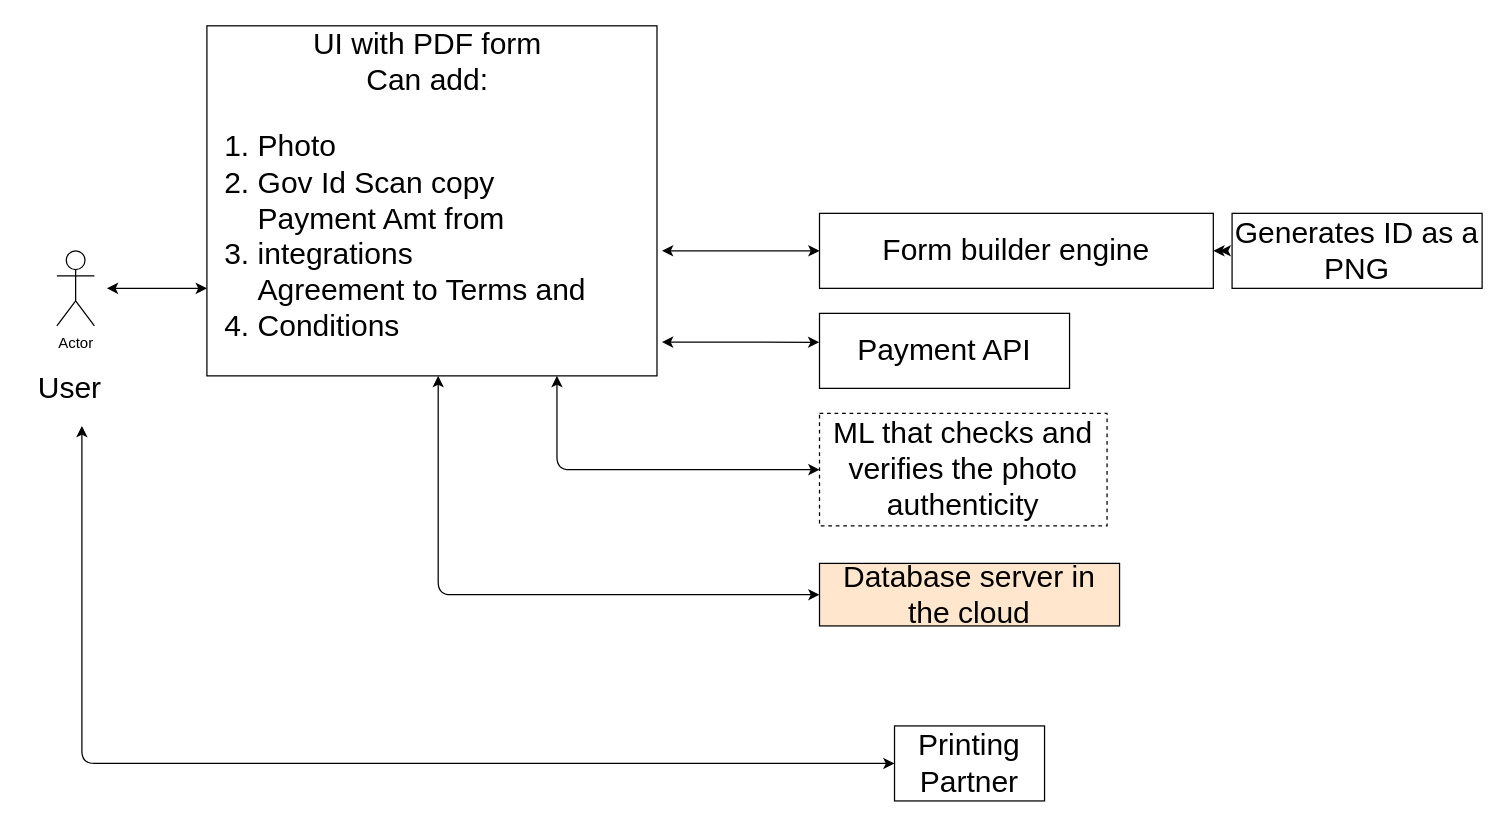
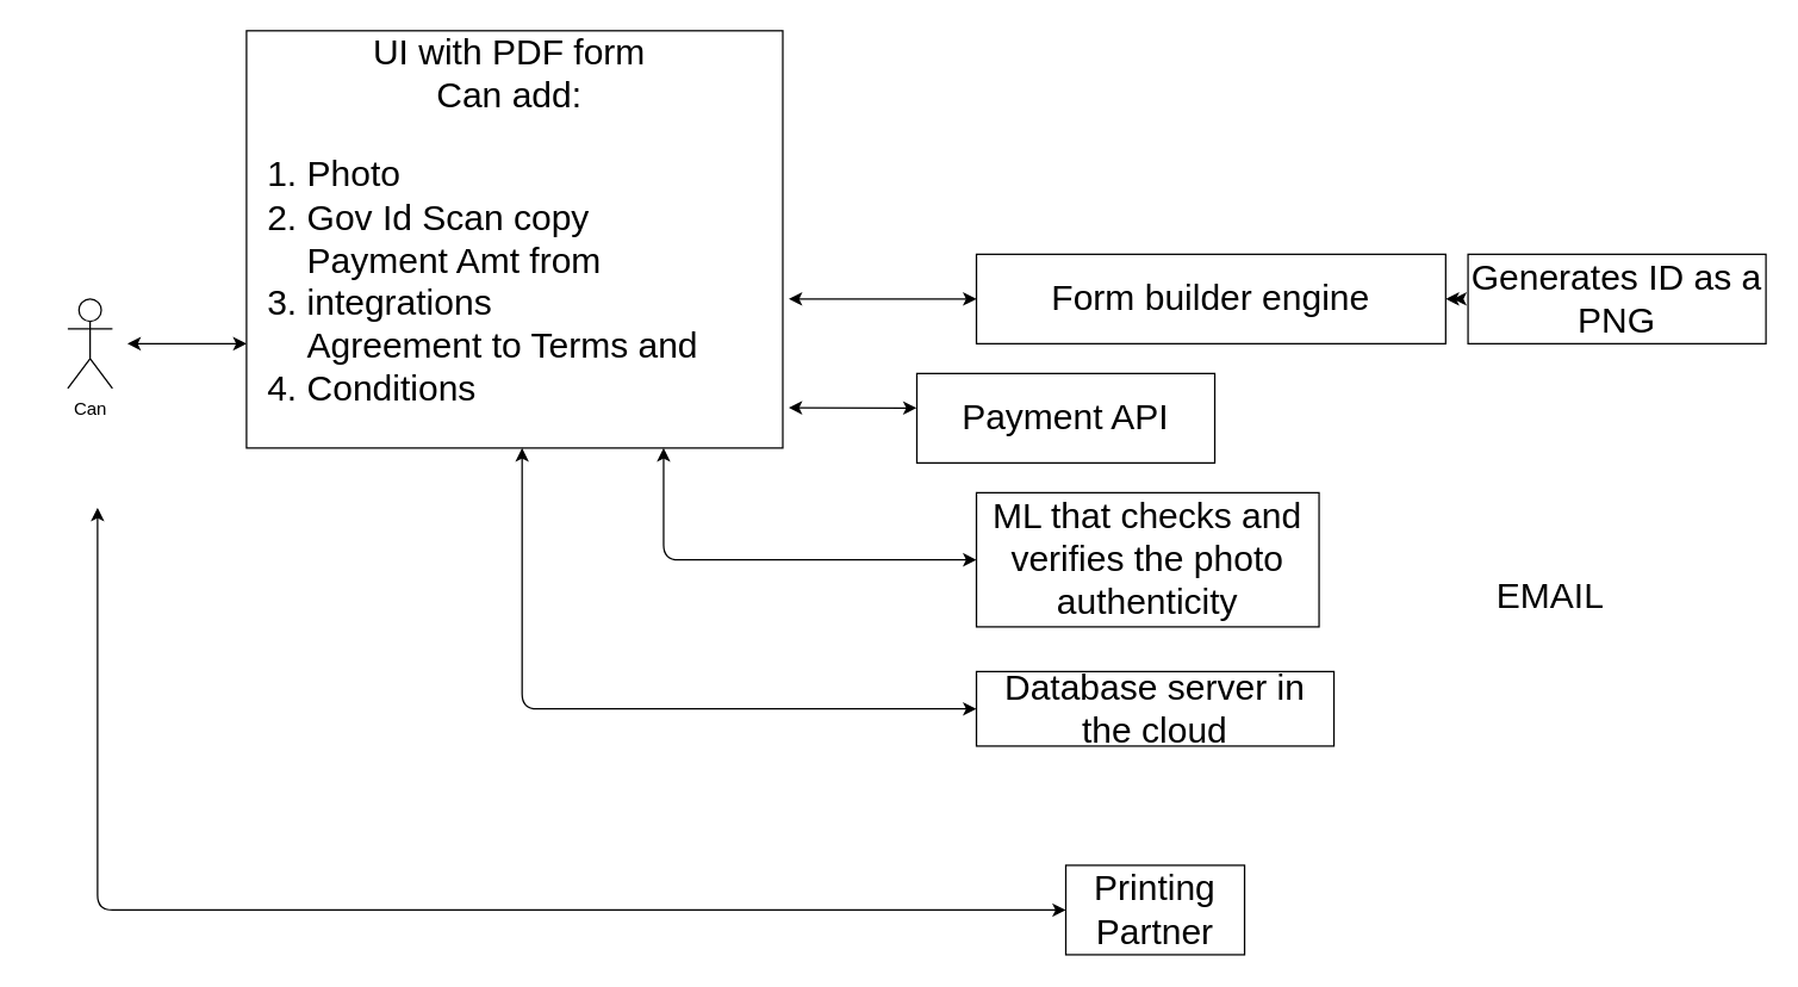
- <mxCell id="3" value="Actor" style="shape=umlActor;verticalLabelPosition=bottom;verticalAlign=top;html=1;outlineConnect=0;" parent="1" vertex="1"><mxGeometry x="45" y="200" width="30" height="60" as="geometry" /></mxCell>
+ <mxCell id="3" value="Can" style="shape=umlActor;verticalLabelPosition=bottom;verticalAlign=top;html=1;outlineConnect=0;" parent="1" vertex="1"><mxGeometry x="45" y="200" width="30" height="60" as="geometry" /></mxCell>
- <mxCell id="6" value="&lt;font style=&quot;font-size: 24px&quot;&gt;Payment API&lt;/font&gt;" style="rounded=0;whiteSpace=wrap;html=1;" parent="1" vertex="1"><mxGeometry x="655" y="250" width="200" height="60" as="geometry" /></mxCell>
+ <mxCell id="6" value="&lt;font style=&quot;font-size: 24px&quot;&gt;Payment API&lt;/font&gt;" style="rounded=0;whiteSpace=wrap;html=1;" parent="1" vertex="1"><mxGeometry x="615" y="250" width="200" height="60" as="geometry" /></mxCell>
- <mxCell id="4" value="&lt;font style=&quot;font-size: 24px&quot;&gt;User&lt;/font&gt;" style="text;html=1;align=center;verticalAlign=middle;resizable=0;points=[];autosize=1;" parent="1" vertex="1"><mxGeometry x="20" y="300" width="70" height="20" as="geometry" /></mxCell>
- <mxCell id="10" value="&lt;font style=&quot;font-size: 24px&quot;&gt;ML that checks and verifies the photo authenticity&lt;/font&gt;" style="rounded=0;whiteSpace=wrap;html=1;dashed=1;" parent="1" vertex="1"><mxGeometry x="655" y="330" width="230" height="90" as="geometry" /></mxCell>
+ <mxCell id="10" value="&lt;font style=&quot;font-size: 24px&quot;&gt;ML that checks and verifies the photo authenticity&lt;/font&gt;" style="rounded=0;whiteSpace=wrap;html=1;" parent="1" vertex="1"><mxGeometry x="655" y="330" width="230" height="90" as="geometry" /></mxCell>
+ <mxCell id="16" value="&lt;font style=&quot;font-size: 24px&quot;&gt;EMAIL&lt;/font&gt;" style="text;html=1;align=center;verticalAlign=middle;resizable=0;points=[];autosize=1;" parent="1" vertex="1"><mxGeometry x="995" y="390" width="90" height="20" as="geometry" /></mxCell>
- <mxCell id="11" value="&lt;font style=&quot;font-size: 24px&quot;&gt;Database server in the cloud&lt;/font&gt;" style="rounded=0;whiteSpace=wrap;html=1;fillColor=#ffe6cc;" parent="1" vertex="1"><mxGeometry x="655" y="450" width="240" height="50" as="geometry" /></mxCell>
+ <mxCell id="11" value="&lt;font style=&quot;font-size: 24px&quot;&gt;Database server in the cloud&lt;/font&gt;" style="rounded=0;whiteSpace=wrap;html=1;" parent="1" vertex="1"><mxGeometry x="655" y="450" width="240" height="50" as="geometry" /></mxCell>
